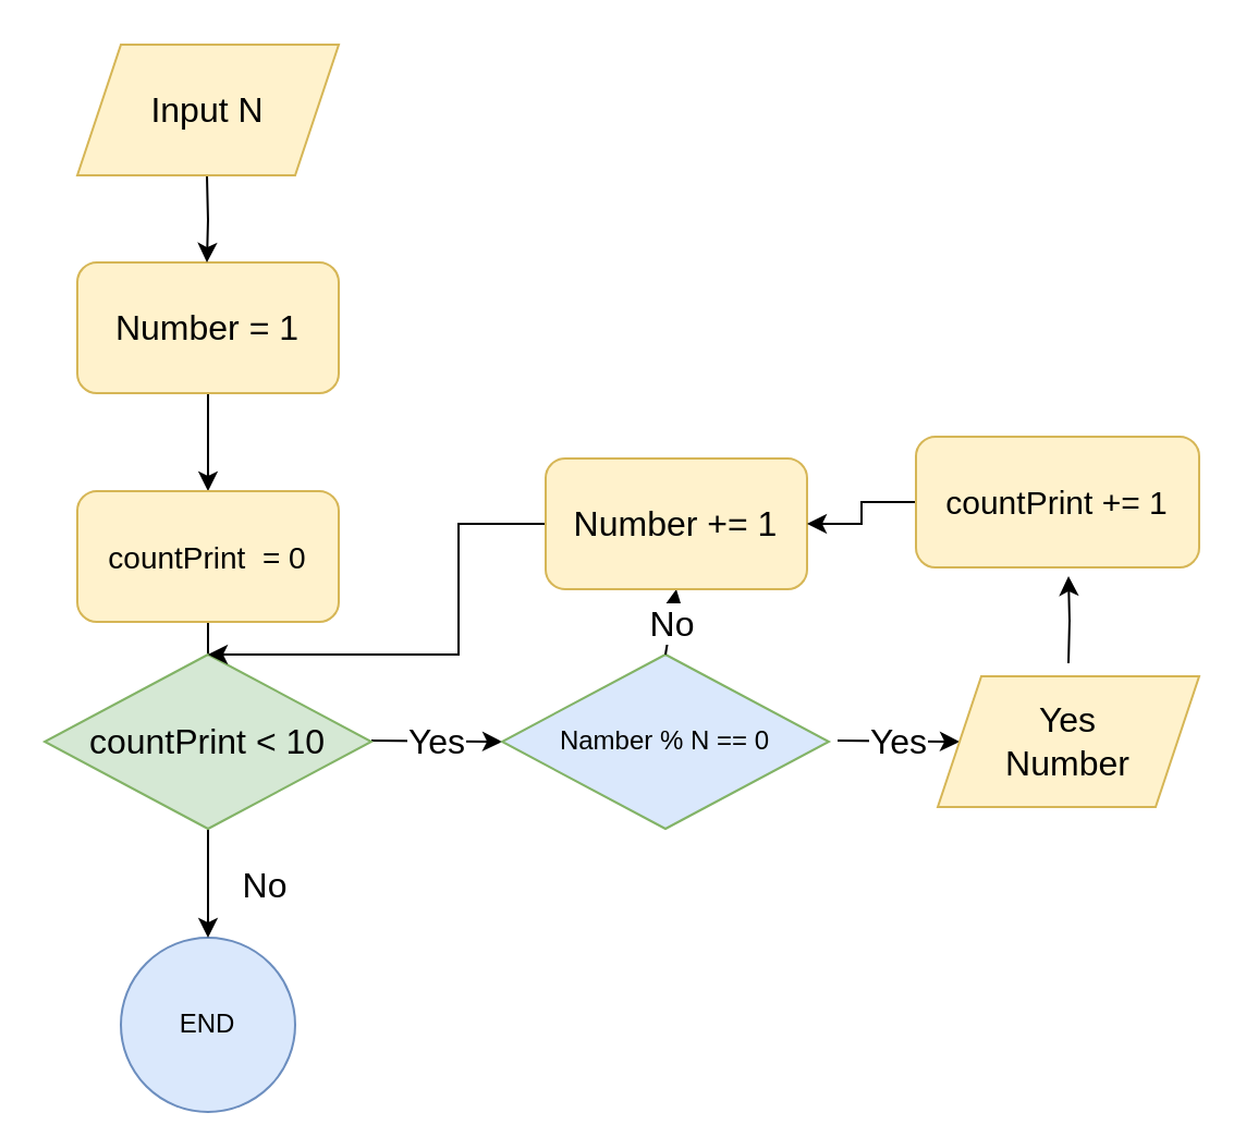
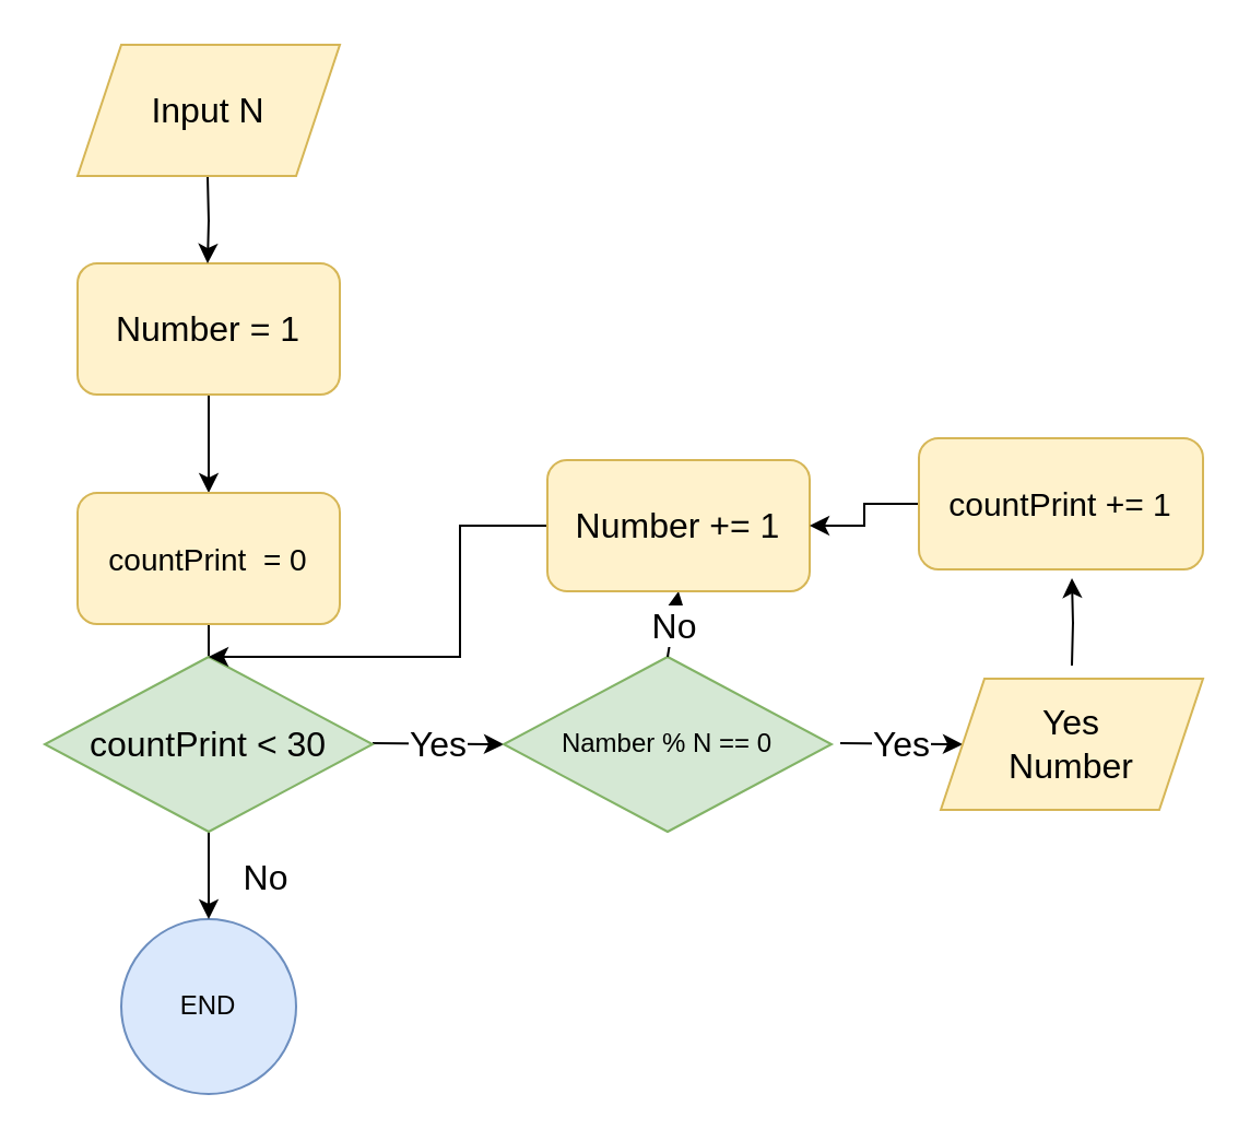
- <mxCell id="15" value="countPrint &amp;lt; 10" style="rhombus;whiteSpace=wrap;html=1;fontSize=16;fillColor=#d5e8d4;strokeColor=#82b366;" parent="1" vertex="1"><mxGeometry x="20" y="300" width="150" height="80" as="geometry" /></mxCell>
+ <mxCell id="15" value="countPrint &amp;lt; 30" style="rhombus;whiteSpace=wrap;html=1;fontSize=16;fillColor=#d5e8d4;strokeColor=#82b366;" parent="1" vertex="1"><mxGeometry x="20" y="300" width="150" height="80" as="geometry" /></mxCell>
- <mxCell id="12" value="Namber % N == 0" style="rhombus;whiteSpace=wrap;html=1;fontSize=12;fillColor=#dae8fc;strokeColor=#82b366;" parent="1" vertex="1"><mxGeometry x="230" y="300" width="150" height="80" as="geometry" /></mxCell>
+ <mxCell id="12" value="Namber % N == 0" style="rhombus;whiteSpace=wrap;html=1;fontSize=12;fillColor=#d5e8d4;strokeColor=#82b366;" parent="1" vertex="1"><mxGeometry x="230" y="300" width="150" height="80" as="geometry" /></mxCell>
- <mxCell id="2" value="END" style="ellipse;whiteSpace=wrap;html=1;aspect=fixed;fillColor=#dae8fc;strokeColor=#6c8ebf;" parent="1" vertex="1"><mxGeometry x="55" y="430" width="80" height="80" as="geometry" /></mxCell>
+ <mxCell id="2" value="END" style="ellipse;whiteSpace=wrap;html=1;aspect=fixed;fillColor=#dae8fc;strokeColor=#6c8ebf;" parent="1" vertex="1"><mxGeometry x="55" y="420" width="80" height="80" as="geometry" /></mxCell>
